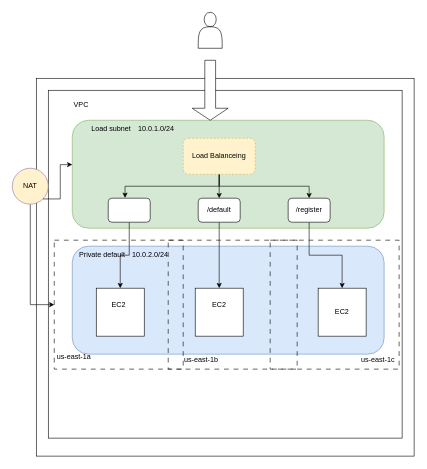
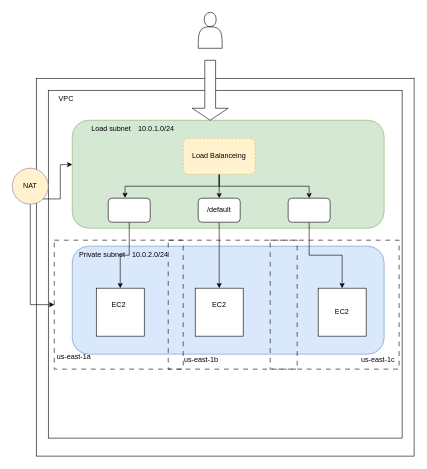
- <mxCell id="4" value="VPC" style="text;strokeColor=none;align=center;fillColor=none;html=1;verticalAlign=middle;whiteSpace=wrap;rounded=0;" vertex="1" parent="1"><mxGeometry x="105" y="160" width="60" height="30" as="geometry" /></mxCell>
+ <mxCell id="4" value="VPC" style="text;strokeColor=none;align=center;fillColor=none;html=1;verticalAlign=middle;whiteSpace=wrap;rounded=0;" vertex="1" parent="1"><mxGeometry x="80" y="150" width="60" height="30" as="geometry" /></mxCell>
- <mxCell id="28" value="/register" style="text;strokeColor=none;align=center;fillColor=none;html=1;verticalAlign=middle;whiteSpace=wrap;rounded=0;" vertex="1" parent="1"><mxGeometry x="485" y="335" width="60" height="30" as="geometry" /></mxCell>
- <mxCell id="19" value="Private default" style="text;strokeColor=none;align=center;fillColor=none;html=1;verticalAlign=middle;whiteSpace=wrap;rounded=0;" vertex="1" parent="1"><mxGeometry x="110" y="410" width="120" height="30" as="geometry" /></mxCell>
+ <mxCell id="19" value="Private subnet" style="text;strokeColor=none;align=center;fillColor=none;html=1;verticalAlign=middle;whiteSpace=wrap;rounded=0;" vertex="1" parent="1"><mxGeometry x="110" y="410" width="120" height="30" as="geometry" /></mxCell>
